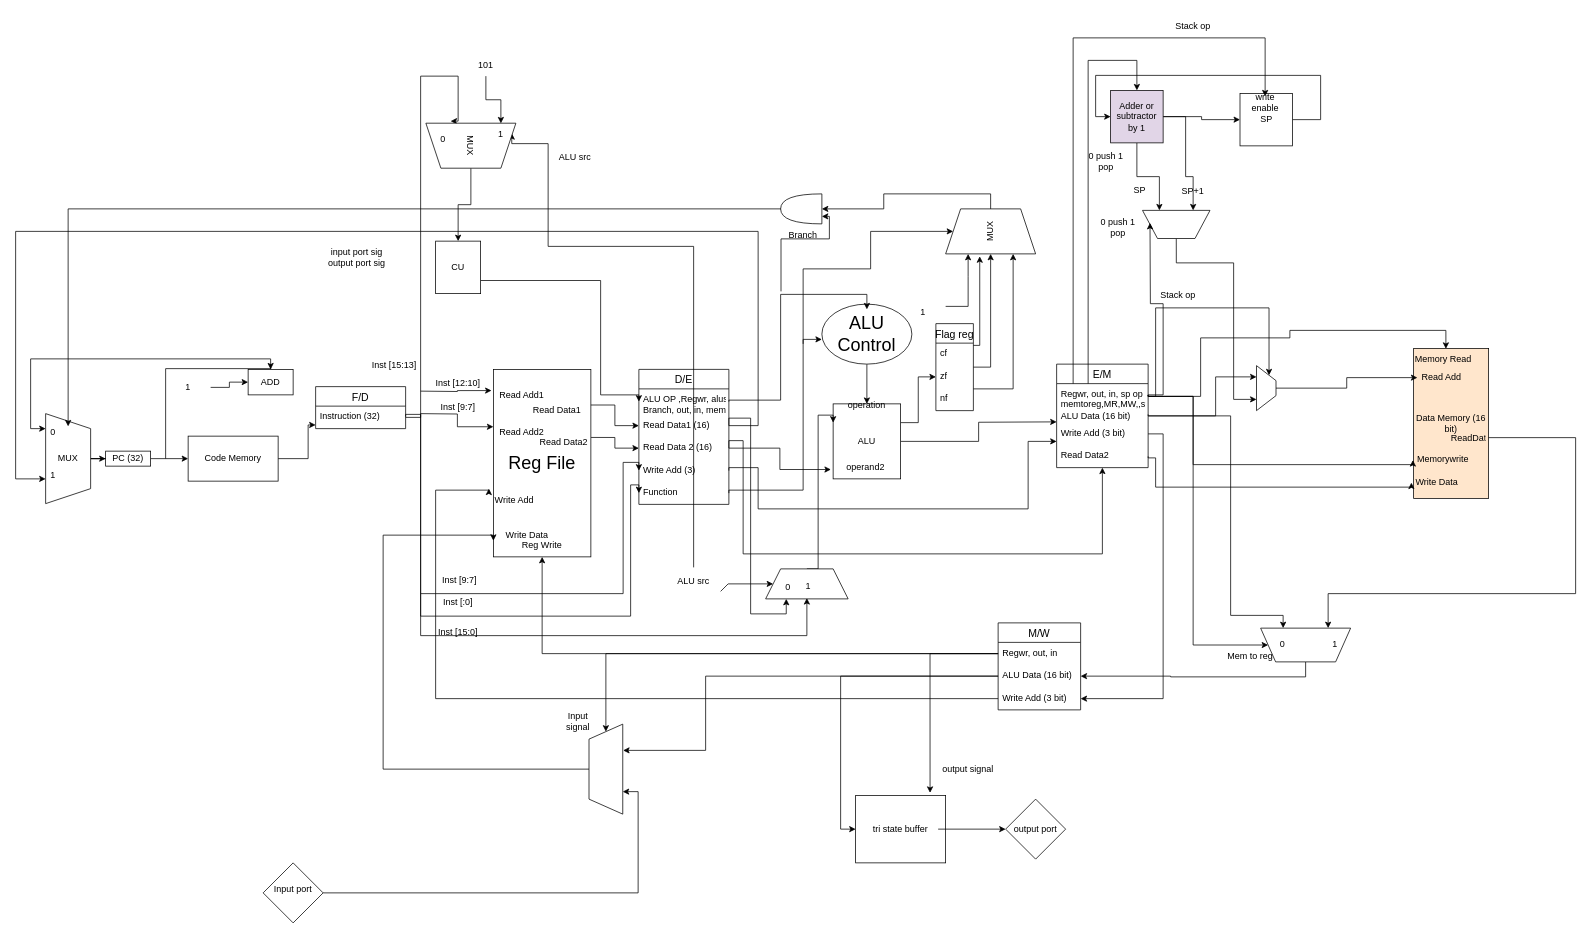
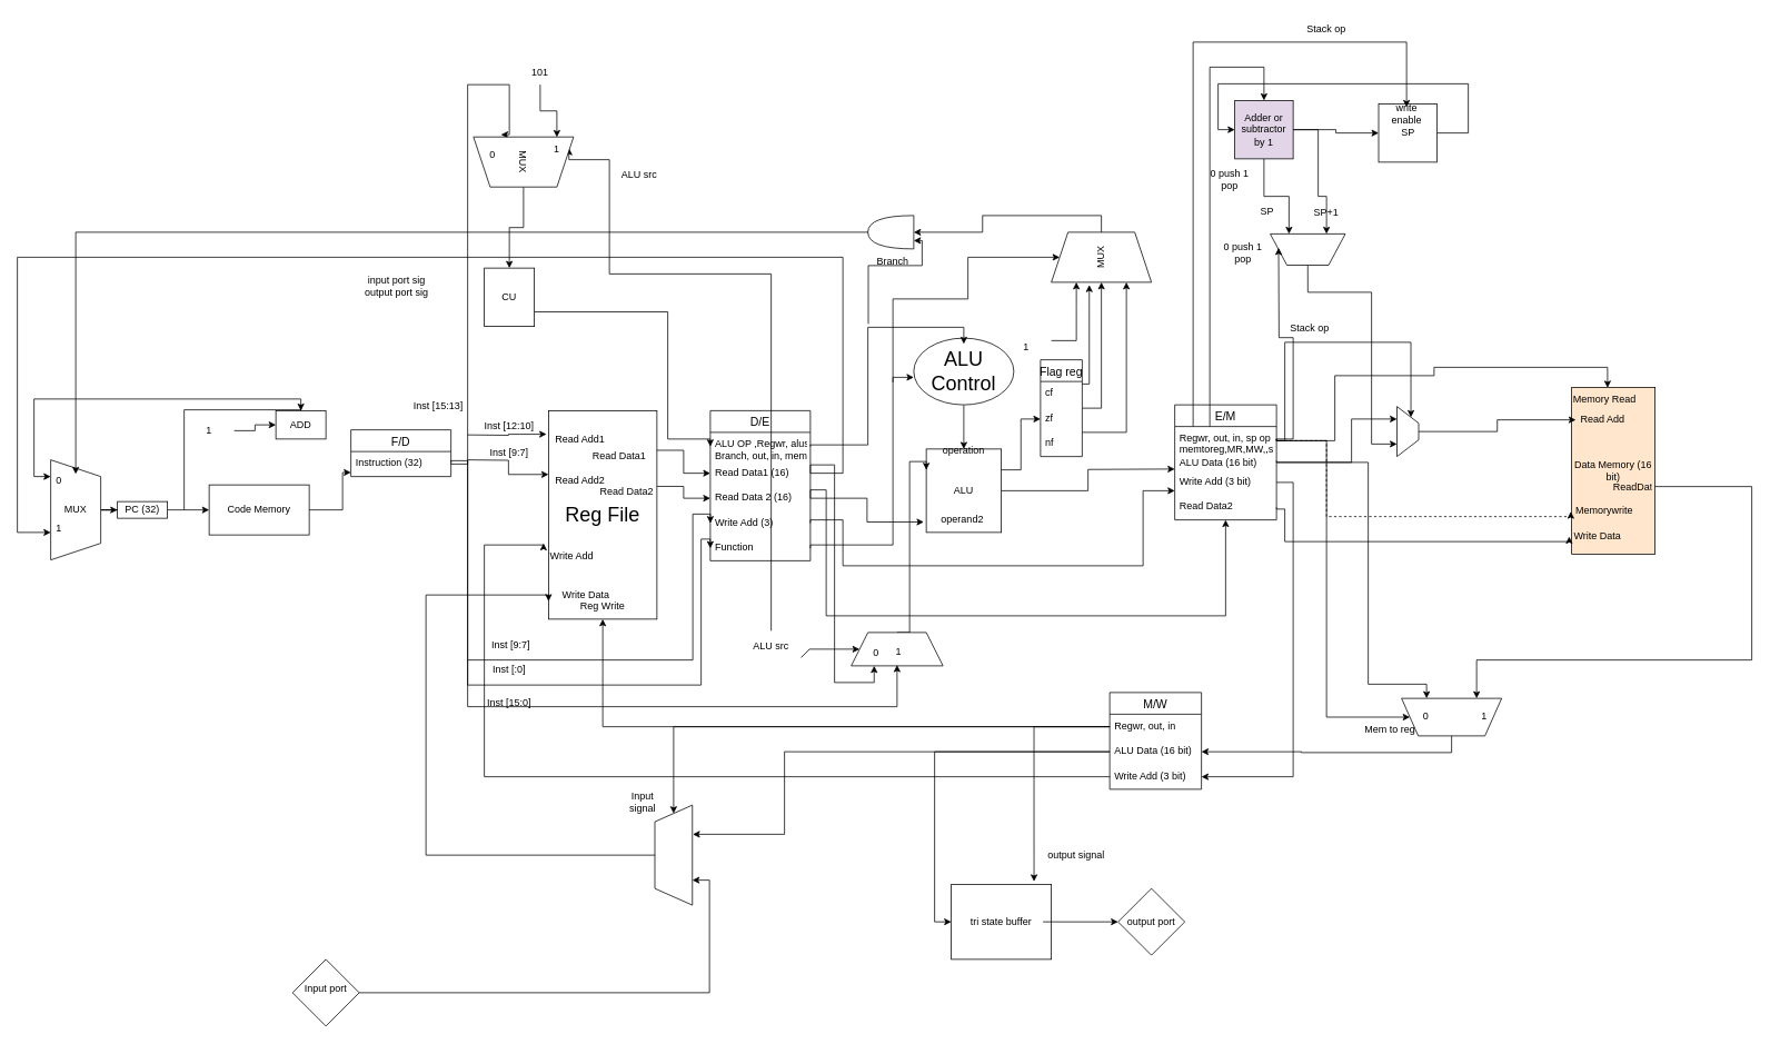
- <mxCell id="116" style="edgeStyle=orthogonalEdgeStyle;rounded=0;orthogonalLoop=1;jettySize=auto;html=1;exitX=1;exitY=0.5;exitDx=0;exitDy=0;entryX=0;entryY=0.5;entryDx=0;entryDy=0;" parent="1" source="53" target="113" edge="1"><mxGeometry relative="1" as="geometry"><Array as="points"><mxPoint x="1590" y="528" /><mxPoint x="1590" y="619" /></Array></mxGeometry></mxCell>
+ <mxCell id="116" style="edgeStyle=orthogonalEdgeStyle;rounded=0;orthogonalLoop=1;jettySize=auto;html=1;exitX=1;exitY=0.5;exitDx=0;exitDy=0;entryX=0;entryY=0.5;entryDx=0;entryDy=0;dashed=1;" parent="1" source="53" target="113" edge="1"><mxGeometry relative="1" as="geometry"><Array as="points"><mxPoint x="1590" y="528" /><mxPoint x="1590" y="619" /></Array></mxGeometry></mxCell>
